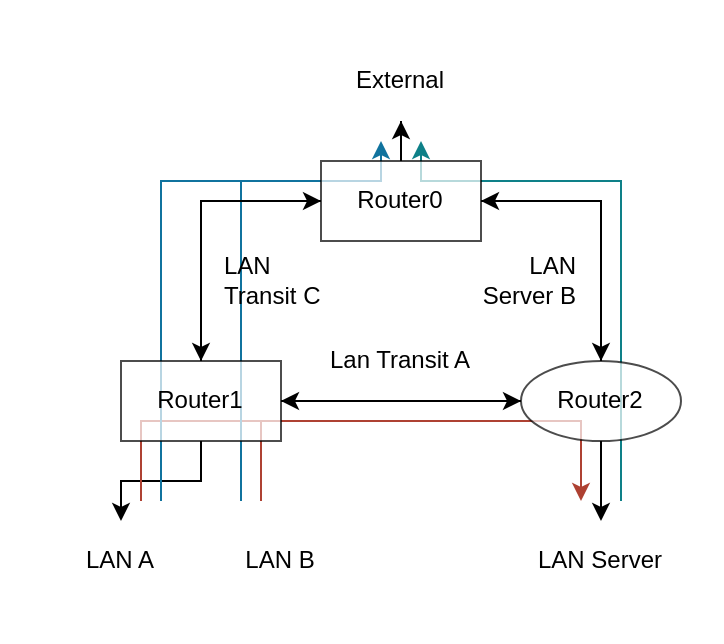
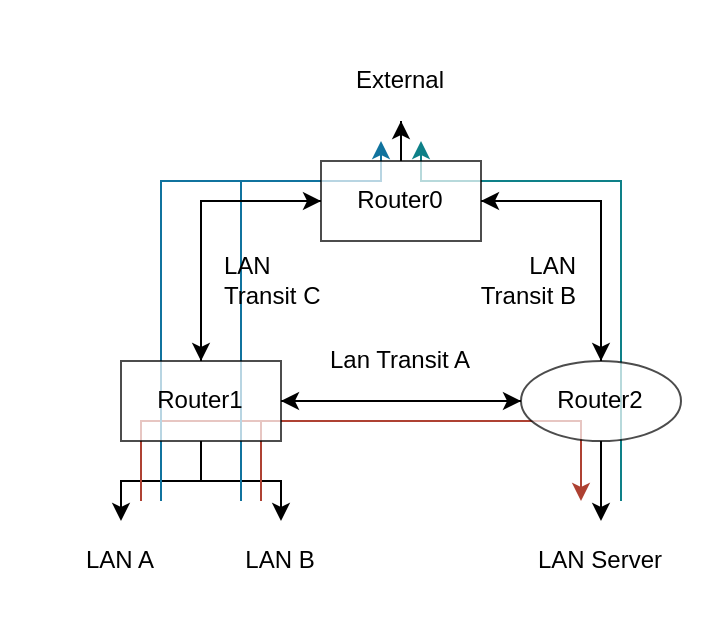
- <mxCell id="15" value="&lt;div align=&quot;right&quot;&gt;LAN&lt;/div&gt;&lt;div align=&quot;right&quot;&gt;Server B&lt;br&gt;&lt;/div&gt;" style="text;html=1;align=right;verticalAlign=middle;whiteSpace=wrap;rounded=0;" parent="1" vertex="1"><mxGeometry x="210" y="120" width="80" height="40" as="geometry" /></mxCell>
+ <mxCell id="15" value="&lt;div align=&quot;right&quot;&gt;LAN&lt;/div&gt;&lt;div align=&quot;right&quot;&gt;Transit B&lt;br&gt;&lt;/div&gt;" style="text;html=1;align=right;verticalAlign=middle;whiteSpace=wrap;rounded=0;" parent="1" vertex="1"><mxGeometry x="210" y="120" width="80" height="40" as="geometry" /></mxCell>
+ <mxCell id="7" style="edgeStyle=orthogonalEdgeStyle;rounded=0;orthogonalLoop=1;jettySize=auto;html=1;exitX=0.5;exitY=1;exitDx=0;exitDy=0;entryX=0.5;entryY=0;entryDx=0;entryDy=0;" parent="1" source="23" target="13" edge="1"><mxGeometry relative="1" as="geometry" /></mxCell>
